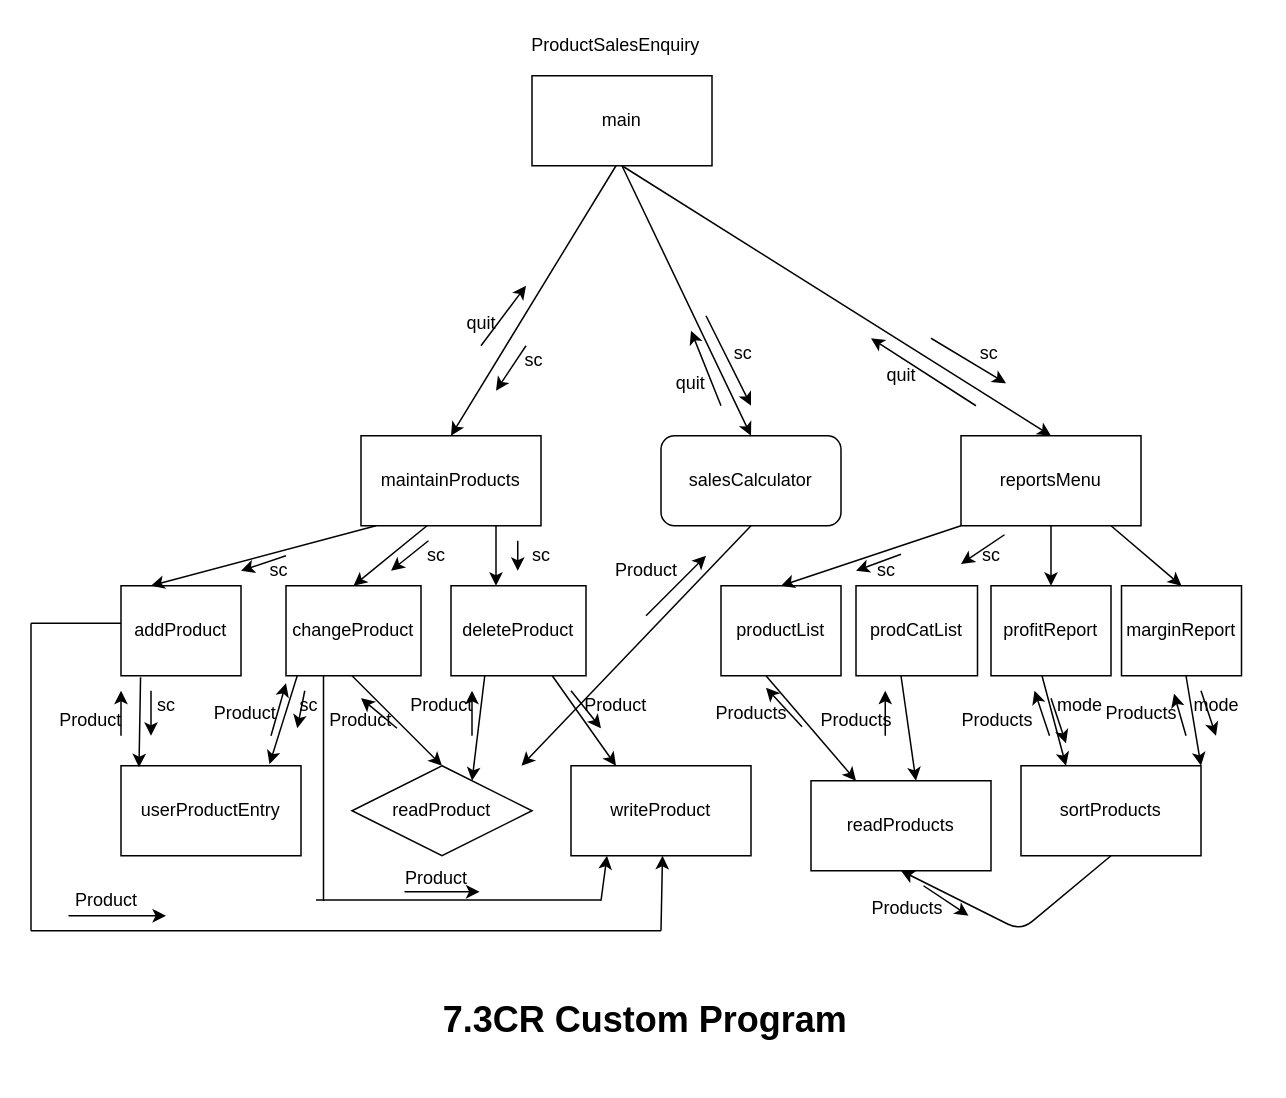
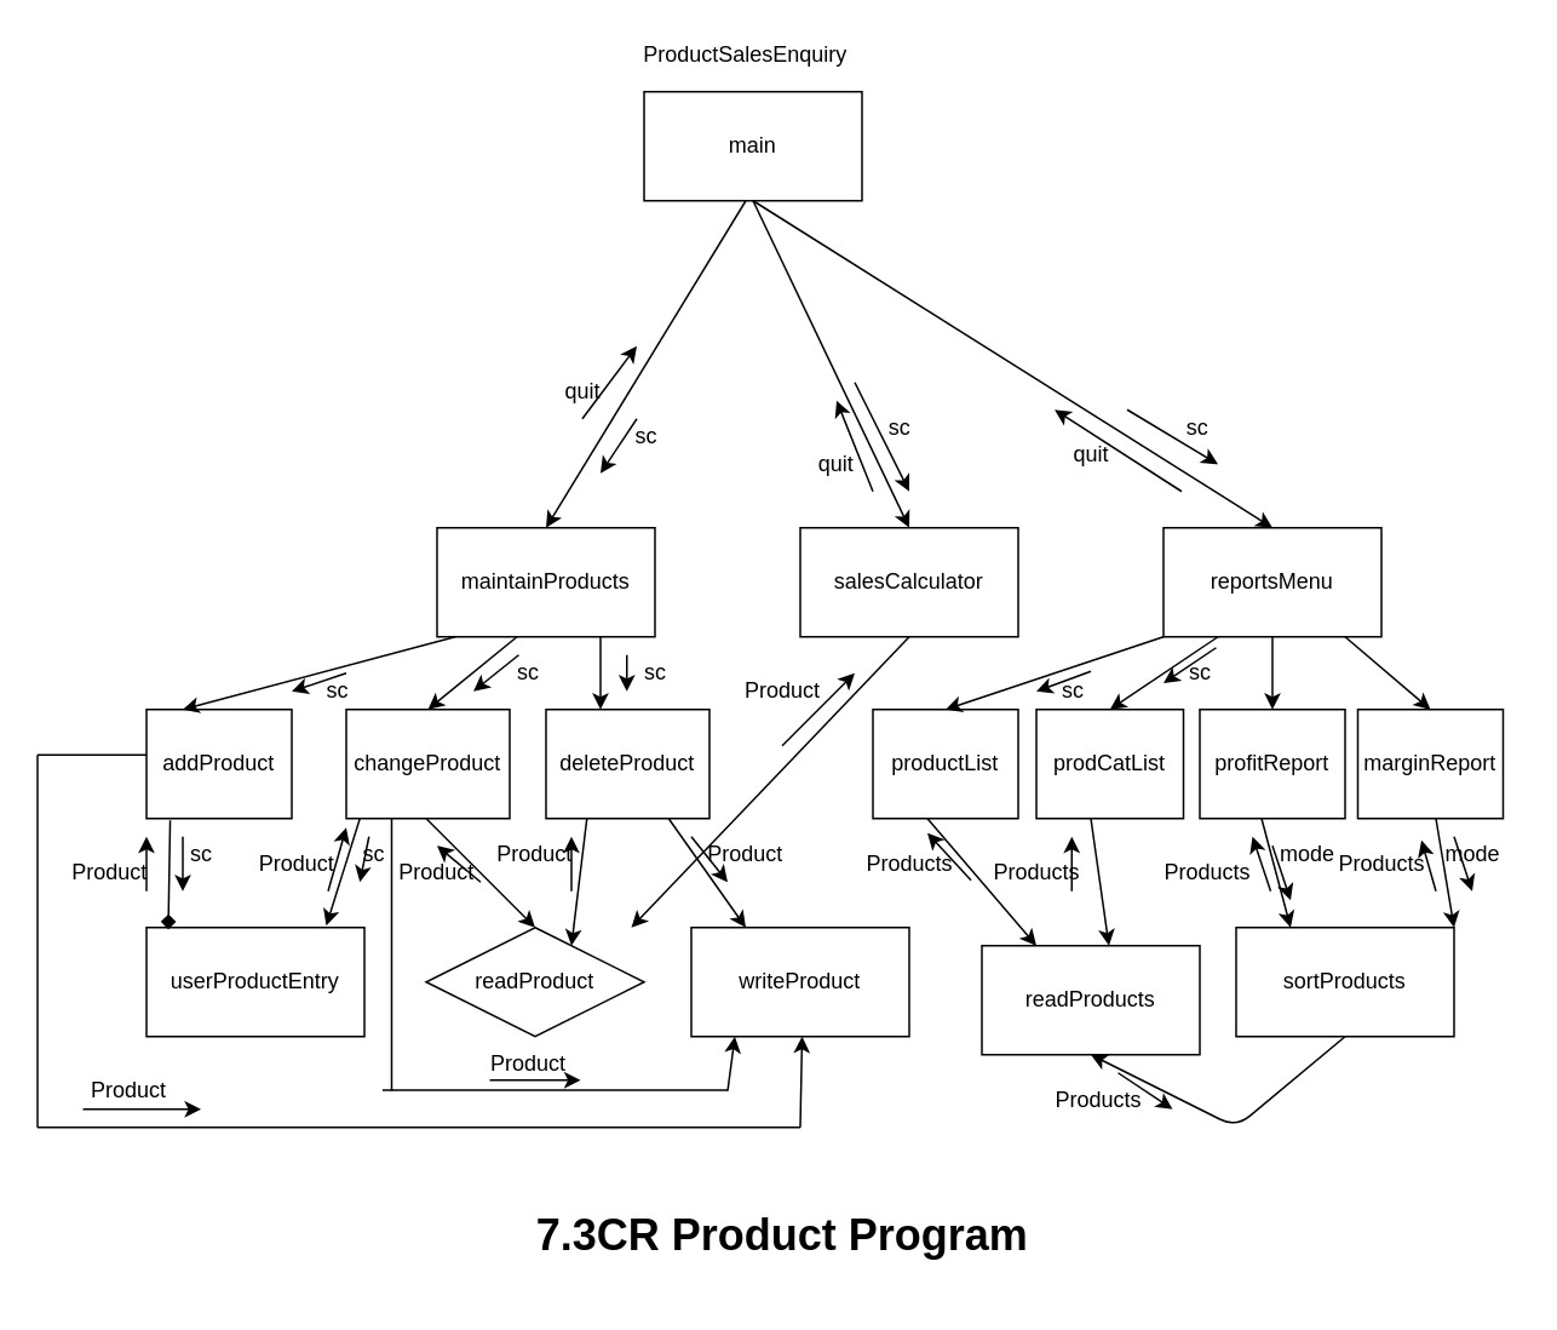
- <mxCell id="3" value="salesCalculator" style="whiteSpace=wrap;html=1;rounded=1;" parent="1" vertex="1"><mxGeometry x="440" y="290" width="120" height="60" as="geometry" /></mxCell>
+ <mxCell id="3" value="salesCalculator" style="rounded=0;whiteSpace=wrap;html=1;" parent="1" vertex="1"><mxGeometry x="440" y="290" width="120" height="60" as="geometry" /></mxCell>
+ <mxCell id="77" value="" style="endArrow=classic;html=1;exitX=0.25;exitY=1;exitDx=0;exitDy=0;entryX=0.5;entryY=0;entryDx=0;entryDy=0;" edge="1" parent="1" source="4" target="73"><mxGeometry width="50" height="50" relative="1" as="geometry"><mxPoint x="390" y="470" as="sourcePoint" /><mxPoint x="440" y="420" as="targetPoint" /></mxGeometry></mxCell>
- <mxCell id="28" value="" style="endArrow=classic;html=1;exitX=0.163;exitY=1.017;exitDx=0;exitDy=0;exitPerimeter=0;entryX=0.1;entryY=0.017;entryDx=0;entryDy=0;entryPerimeter=0;" edge="1" parent="1" source="18" target="23"><mxGeometry width="50" height="50" relative="1" as="geometry"><mxPoint x="100" y="490" as="sourcePoint" /><mxPoint x="150" y="440" as="targetPoint" /></mxGeometry></mxCell>
+ <mxCell id="28" value="" style="endArrow=diamond;html=1;exitX=0.163;exitY=1.017;exitDx=0;exitDy=0;exitPerimeter=0;entryX=0.1;entryY=0.017;entryDx=0;entryDy=0;entryPerimeter=0;" edge="1" parent="1" source="18" target="23"><mxGeometry width="50" height="50" relative="1" as="geometry"><mxPoint x="100" y="490" as="sourcePoint" /><mxPoint x="150" y="440" as="targetPoint" /></mxGeometry></mxCell>
- <mxCell id="16" value="&lt;h1&gt;7.3CR Custom Program&lt;/h1&gt;" style="text;html=1;strokeColor=none;fillColor=none;spacing=5;spacingTop=-20;whiteSpace=wrap;overflow=hidden;rounded=0;" parent="1" vertex="1"><mxGeometry x="290" y="660" width="340" height="50" as="geometry" /></mxCell>
+ <mxCell id="16" value="&lt;h1&gt;7.3CR Product Program&lt;/h1&gt;" style="text;html=1;strokeColor=none;fillColor=none;spacing=5;spacingTop=-20;whiteSpace=wrap;overflow=hidden;rounded=0;" parent="1" vertex="1"><mxGeometry x="290" y="660" width="340" height="50" as="geometry" /></mxCell>
